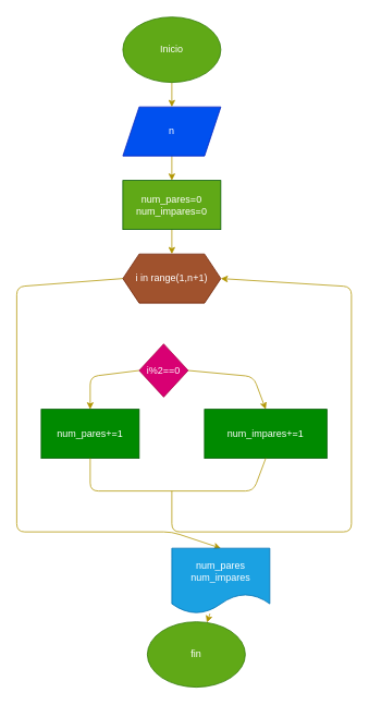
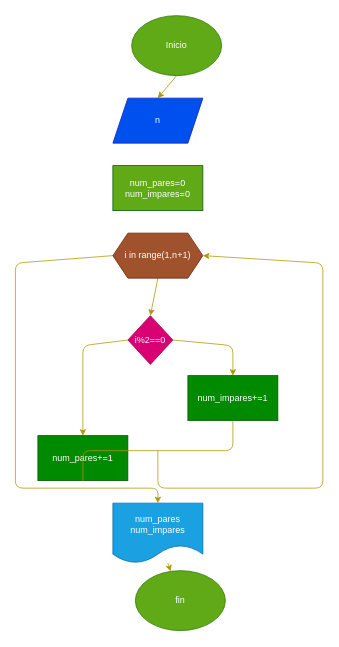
- <mxCell id="3" value="Inicio" style="ellipse;whiteSpace=wrap;html=1;fillColor=#60a917;fontColor=#ffffff;strokeColor=#2D7600;" parent="1" vertex="1"><mxGeometry x="150" y="20" width="120" height="80" as="geometry" /></mxCell>
+ <mxCell id="3" value="Inicio" style="ellipse;whiteSpace=wrap;html=1;fillColor=#60a917;fontColor=#ffffff;strokeColor=#2D7600;" parent="1" vertex="1"><mxGeometry x="175" y="20" width="120" height="80" as="geometry" /></mxCell>
- <mxCell id="4" style="edgeStyle=none;html=1;exitX=0.5;exitY=1;exitDx=0;exitDy=0;entryX=0.5;entryY=0;entryDx=0;entryDy=0;fillColor=#e3c800;strokeColor=#B09500;" parent="1" source="5" target="7" edge="1"><mxGeometry relative="1" as="geometry" /></mxCell>
- <mxCell id="6" style="edgeStyle=none;html=1;exitX=0.5;exitY=1;exitDx=0;exitDy=0;entryX=0.5;entryY=0;entryDx=0;entryDy=0;fillColor=#e3c800;strokeColor=#B09500;" parent="1" source="7" target="10" edge="1"><mxGeometry relative="1" as="geometry" /></mxCell>
+ <mxCell id="8" style="edgeStyle=none;html=1;exitX=0.5;exitY=1;exitDx=0;exitDy=0;entryX=0.5;entryY=0;entryDx=0;entryDy=0;fillColor=#e3c800;strokeColor=#B09500;" parent="1" source="10" target="13" edge="1"><mxGeometry relative="1" as="geometry" /></mxCell>
- <mxCell id="15" value="num_pares+=1" style="rounded=0;whiteSpace=wrap;html=1;fillColor=#008a00;fontColor=#ffffff;strokeColor=#005700;" parent="1" vertex="1"><mxGeometry x="50" y="500" width="120" height="60" as="geometry" /></mxCell>
+ <mxCell id="15" value="num_pares+=1" style="rounded=0;whiteSpace=wrap;html=1;fillColor=#008a00;fontColor=#ffffff;strokeColor=#005700;" parent="1" vertex="1"><mxGeometry x="50" y="580" width="120" height="60" as="geometry" /></mxCell>
- <mxCell id="14" value="num_impares+=1" style="rounded=0;whiteSpace=wrap;html=1;fillColor=#008a00;fontColor=#ffffff;strokeColor=#005700;" parent="1" vertex="1"><mxGeometry x="250" y="500" width="150" height="60" as="geometry" /></mxCell>
+ <mxCell id="14" value="num_impares+=1" style="rounded=0;whiteSpace=wrap;html=1;fillColor=#008a00;fontColor=#ffffff;strokeColor=#005700;" parent="1" vertex="1"><mxGeometry x="250" y="500" width="120" height="60" as="geometry" /></mxCell>
- <mxCell id="17" value="num_pares&lt;br&gt;num_impares" style="shape=document;whiteSpace=wrap;html=1;boundedLbl=1;fillColor=#1ba1e2;fontColor=#ffffff;strokeColor=#006EAF;" parent="1" vertex="1"><mxGeometry x="210" y="670" width="120" height="80" as="geometry" /></mxCell>
+ <mxCell id="17" value="num_pares&lt;br&gt;num_impares" style="shape=document;whiteSpace=wrap;html=1;boundedLbl=1;fillColor=#1ba1e2;fontColor=#ffffff;strokeColor=#006EAF;" parent="1" vertex="1"><mxGeometry x="150" y="670" width="120" height="80" as="geometry" /></mxCell>
